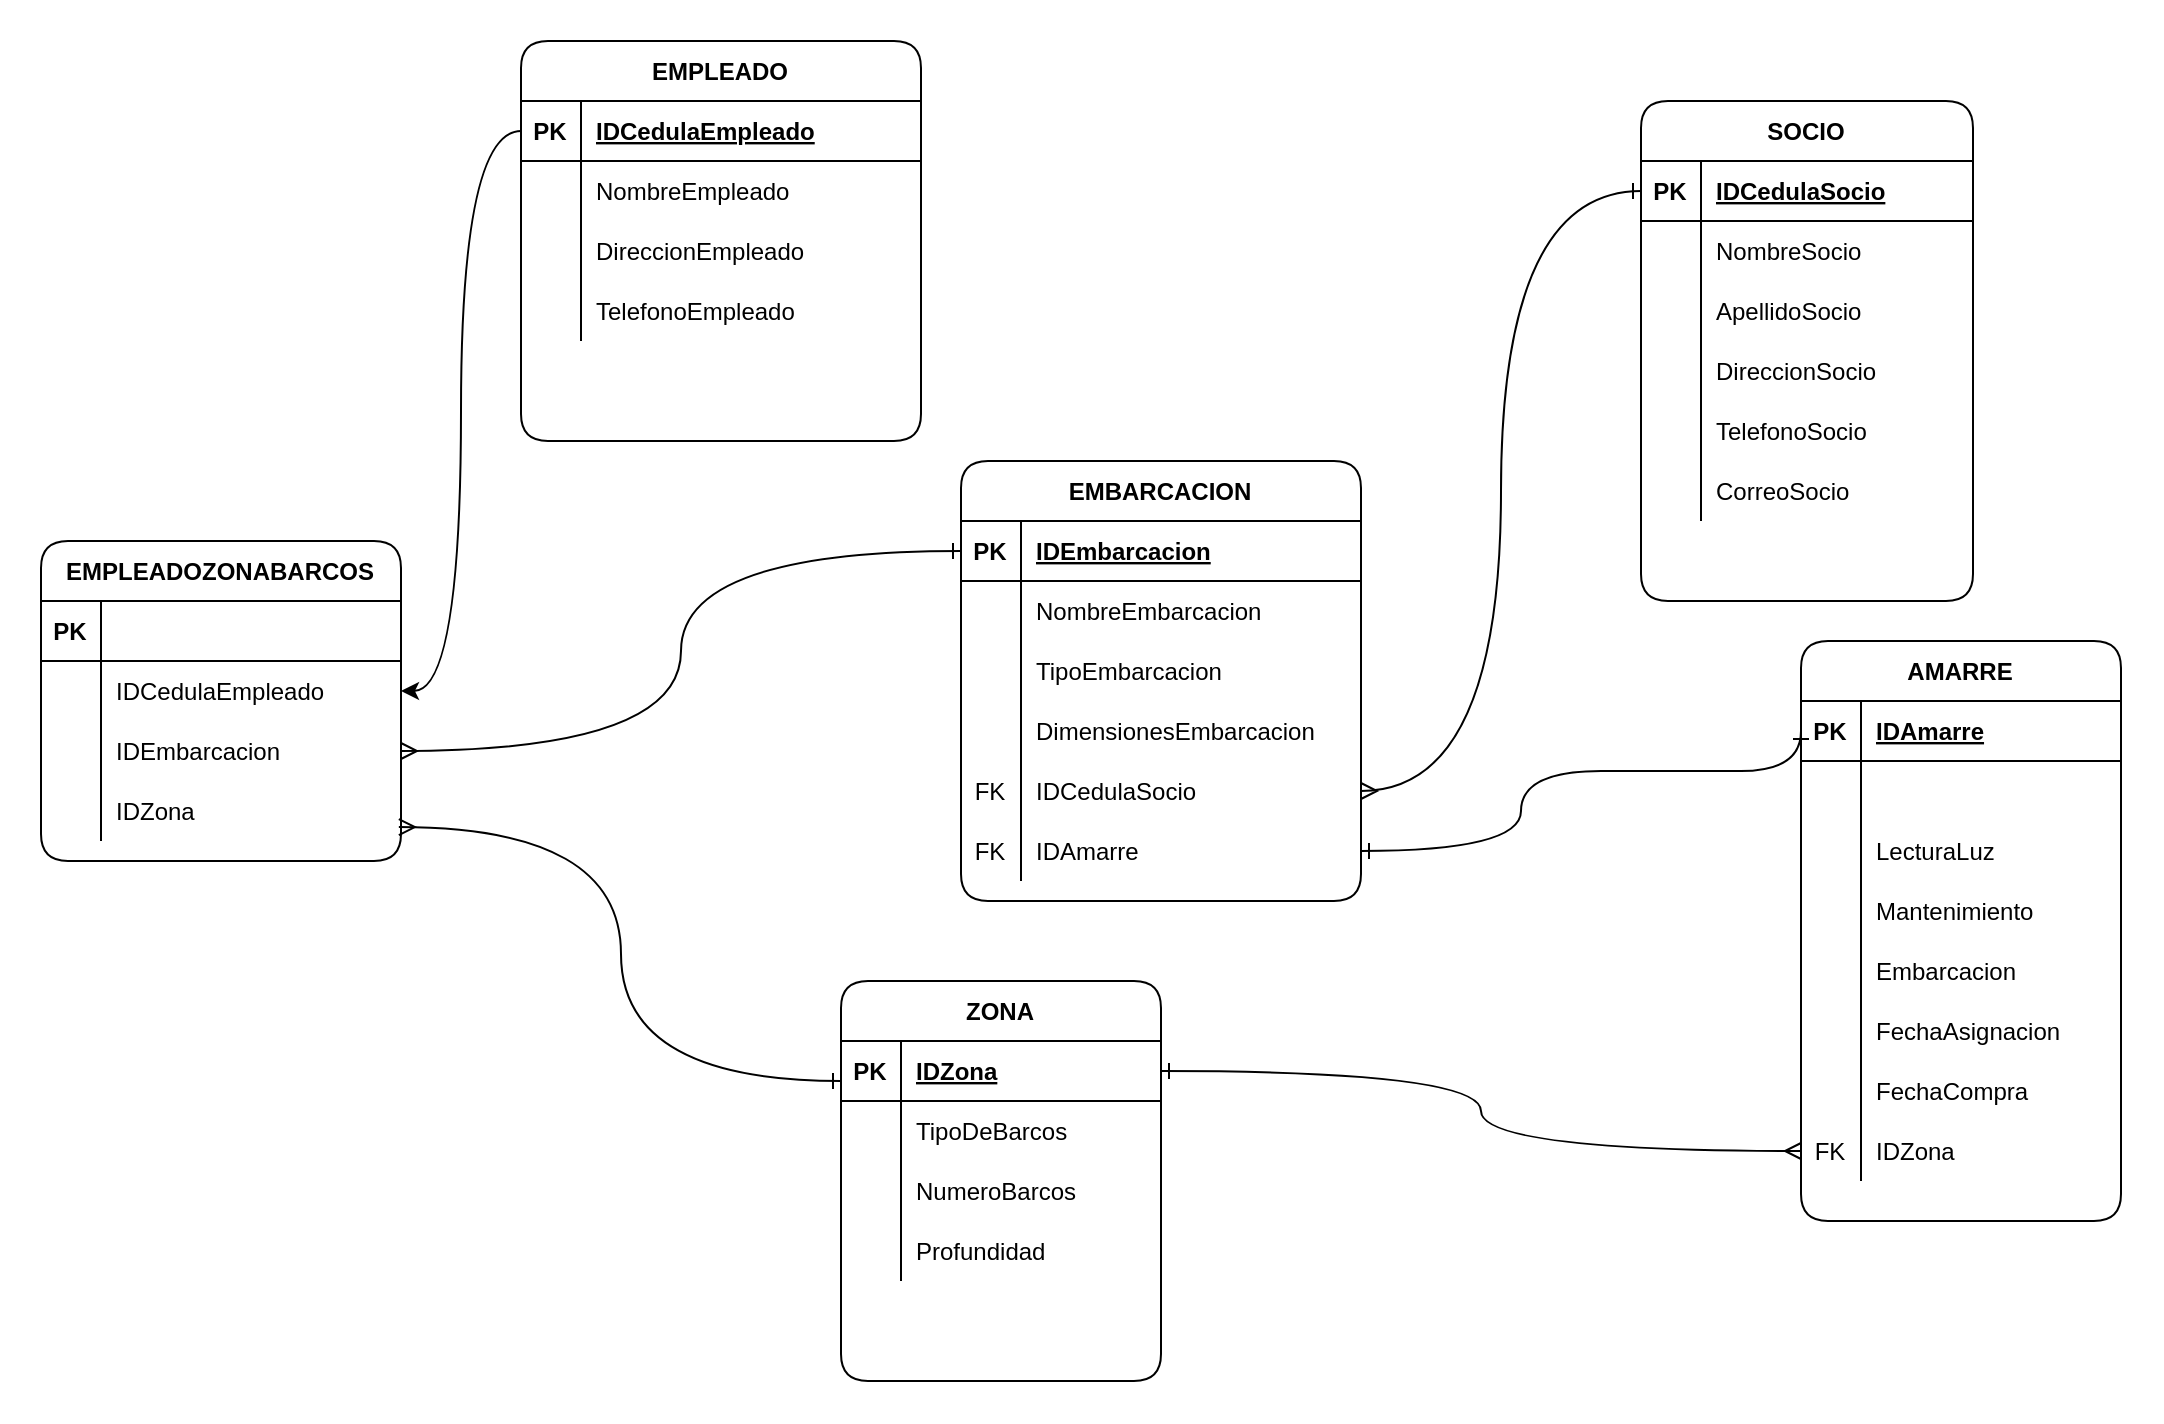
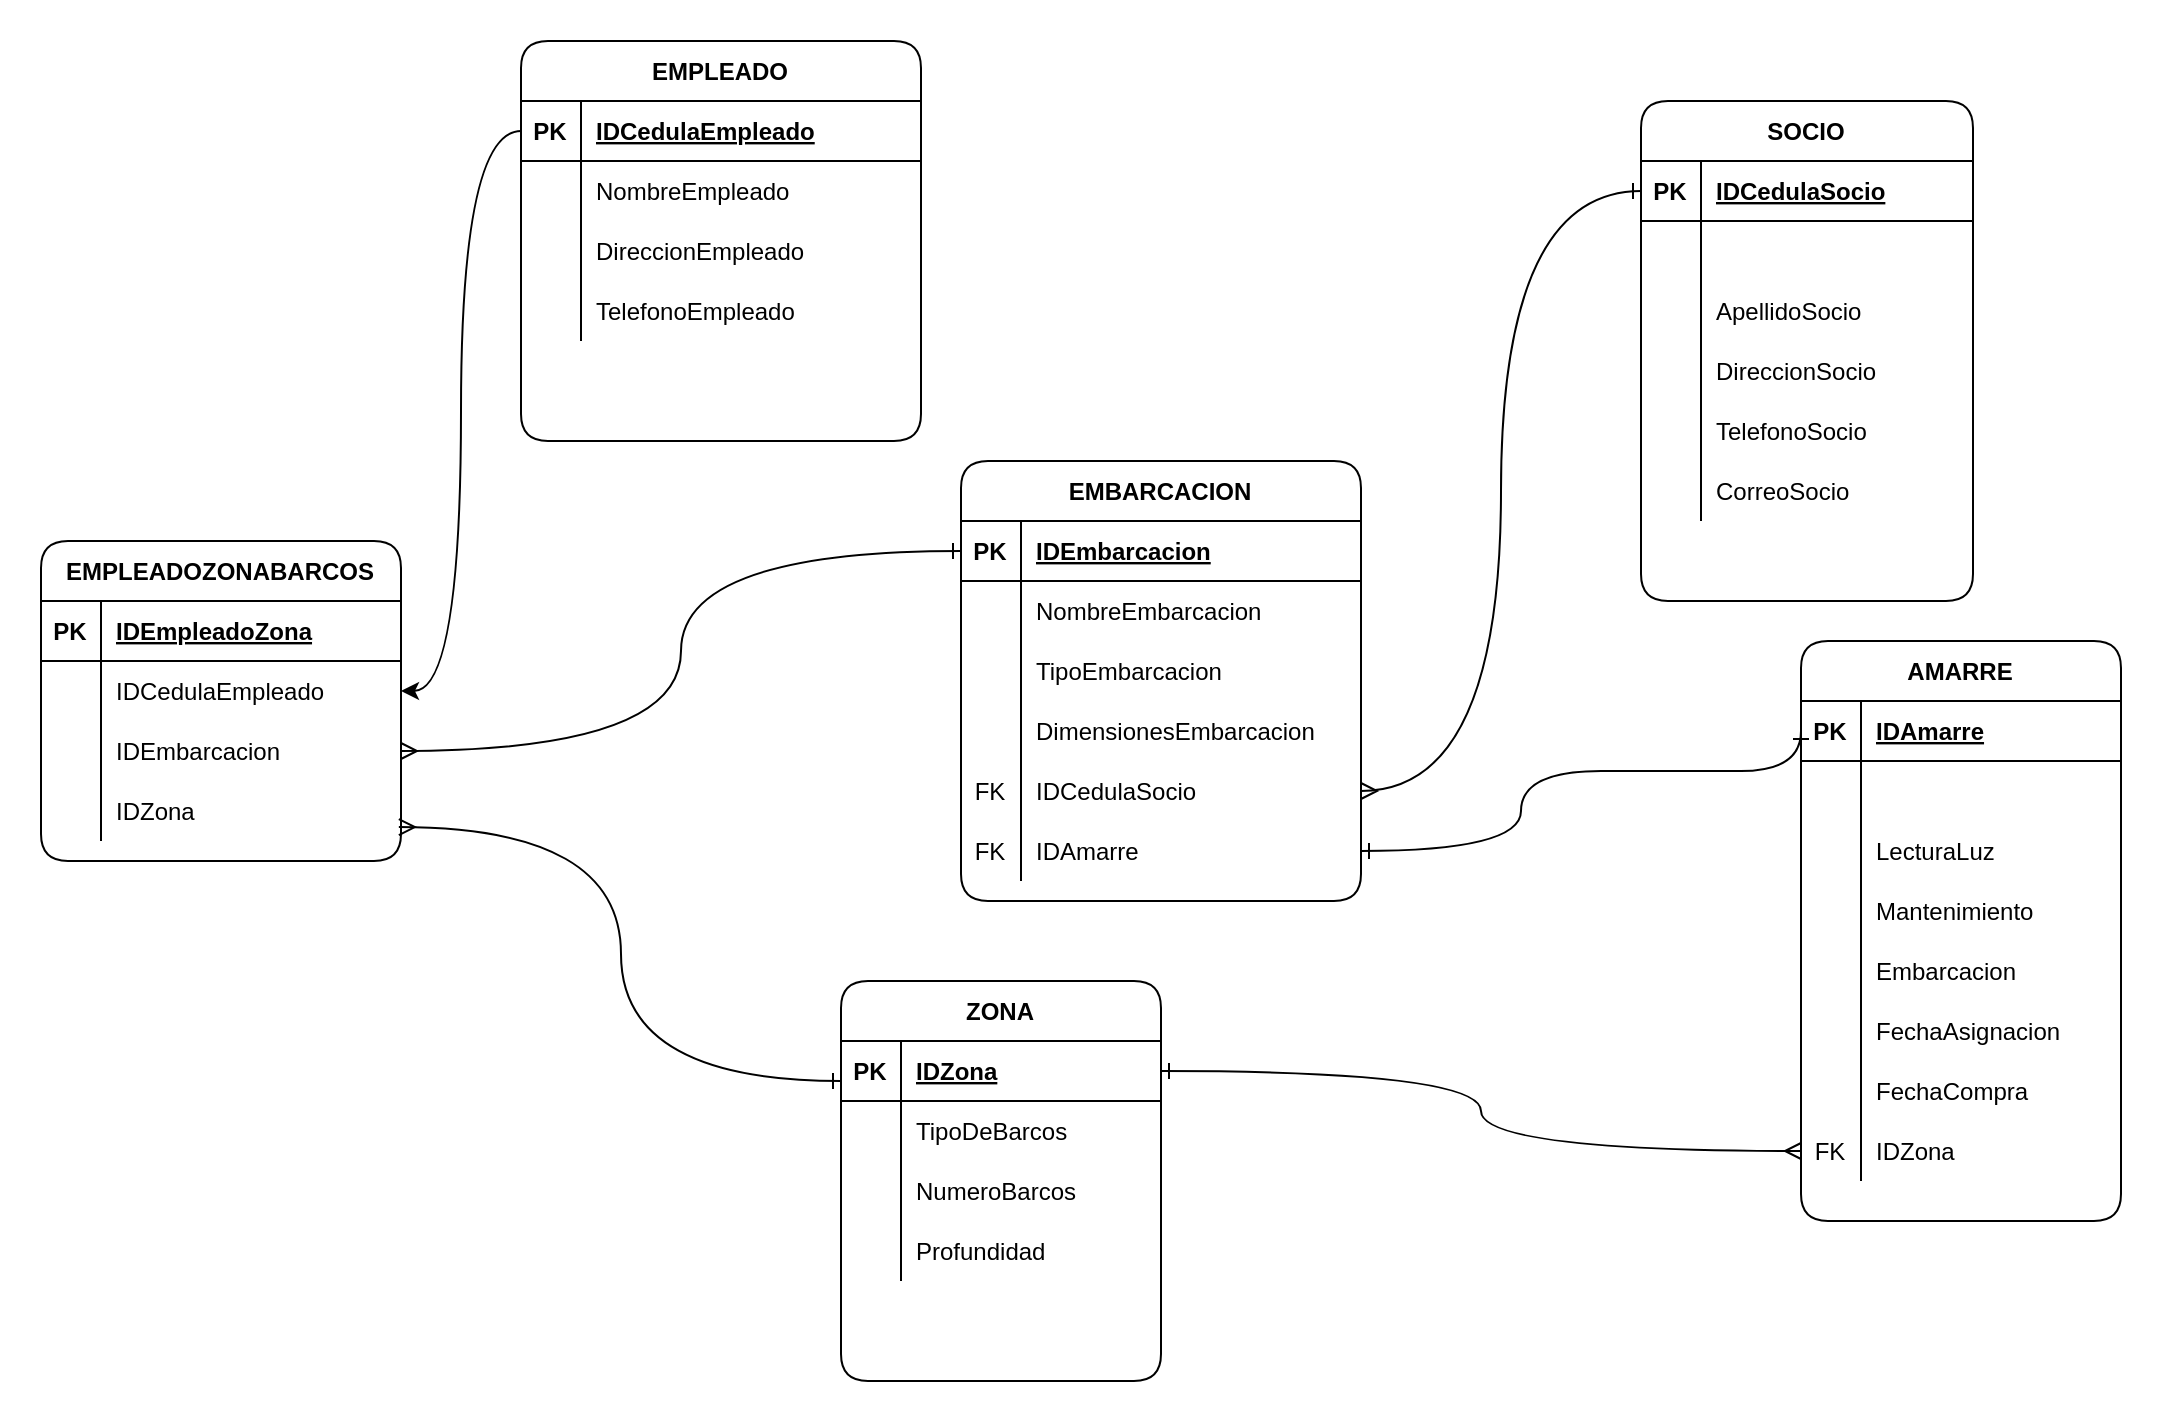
- <mxCell id="82" value="NombreSocio" style="shape=partialRectangle;connectable=0;fillColor=none;top=0;left=0;bottom=0;right=0;align=left;spacingLeft=6;overflow=hidden;rounded=1;" vertex="1" parent="80"><mxGeometry x="30" width="136" height="30" as="geometry"><mxRectangle width="136" height="30" as="alternateBounds" /></mxGeometry></mxCell>
+ <mxCell id="102" value="IDEmpleadoZona" style="shape=partialRectangle;connectable=0;fillColor=none;top=0;left=0;bottom=0;right=0;align=left;spacingLeft=6;fontStyle=5;overflow=hidden;rounded=1;" vertex="1" parent="100"><mxGeometry x="30" width="150" height="30" as="geometry"><mxRectangle width="150" height="30" as="alternateBounds" /></mxGeometry></mxCell>
